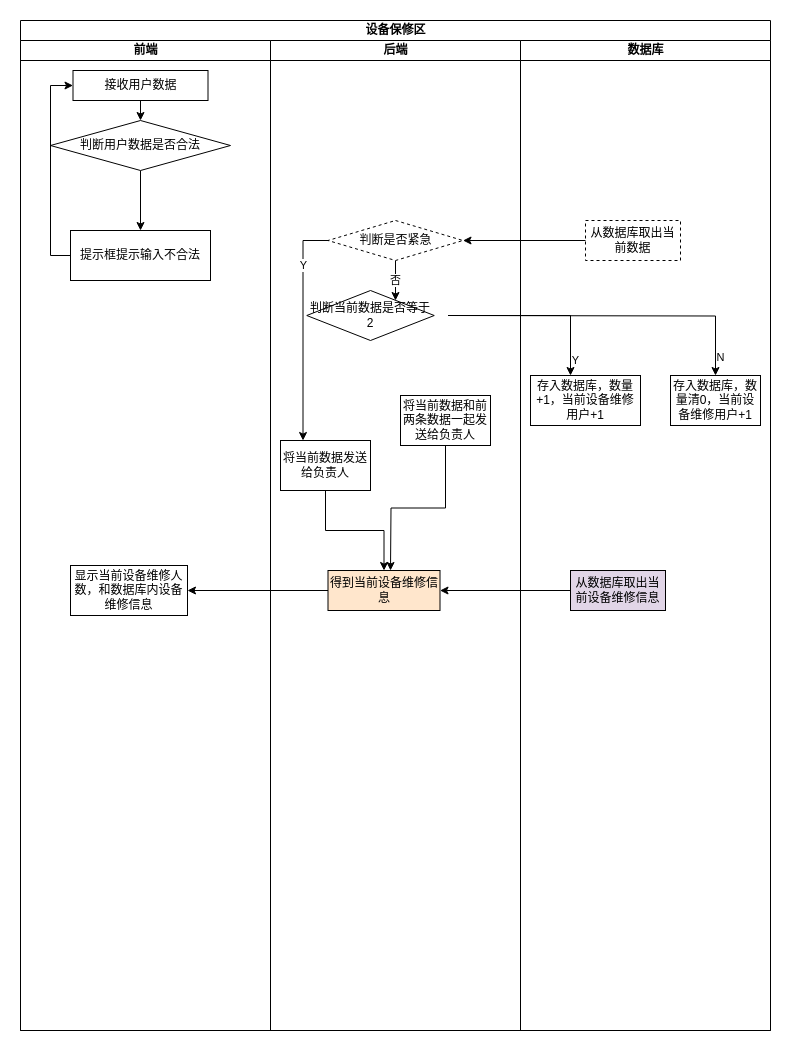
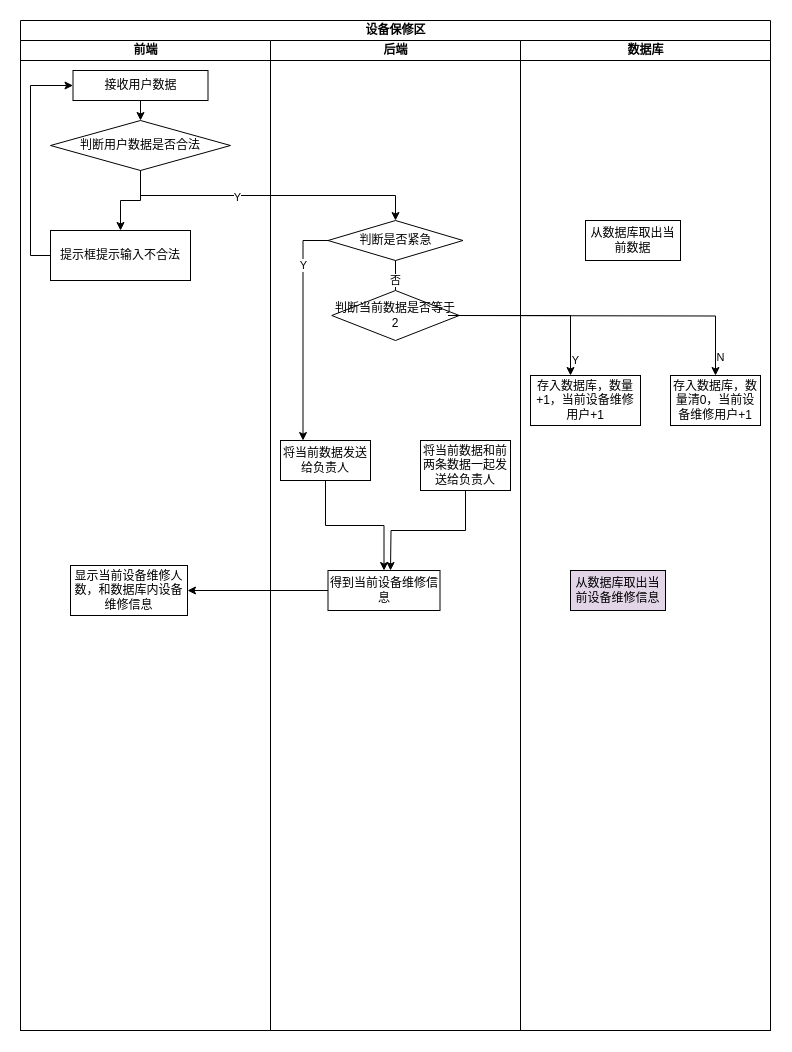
+ <mxCell id="26" style="edgeStyle=orthogonalEdgeStyle;rounded=0;orthogonalLoop=1;jettySize=auto;html=1;exitX=0.5;exitY=1;exitDx=0;exitDy=0;entryX=0.5;entryY=0;entryDx=0;entryDy=0;" edge="1" parent="2" source="7" target="15"><mxGeometry relative="1" as="geometry" /></mxCell>
+ <mxCell id="27" value="Y" style="edgeLabel;html=1;align=center;verticalAlign=middle;resizable=0;points=[];" vertex="1" connectable="0" parent="26"><mxGeometry x="-0.207" y="-1" relative="1" as="geometry"><mxPoint as="offset" /></mxGeometry></mxCell>
- <mxCell id="15" value="判断是否紧急" style="rhombus;whiteSpace=wrap;html=1;dashed=1;" vertex="1" parent="11"><mxGeometry x="57.5" y="180" width="135" height="40" as="geometry" /></mxCell>
+ <mxCell id="15" value="判断是否紧急" style="rhombus;whiteSpace=wrap;html=1;" vertex="1" parent="11"><mxGeometry x="57.5" y="180" width="135" height="40" as="geometry" /></mxCell>
- <mxCell id="32" style="edgeStyle=orthogonalEdgeStyle;rounded=0;orthogonalLoop=1;jettySize=auto;html=1;exitX=0;exitY=0.5;exitDx=0;exitDy=0;" edge="1" parent="2" source="24" target="15"><mxGeometry relative="1" as="geometry" /></mxCell>
- <mxCell id="24" value="从数据库取出当前数据" style="rounded=0;whiteSpace=wrap;html=1;dashed=1;" vertex="1" parent="21"><mxGeometry x="65" y="180" width="95" height="40" as="geometry" /></mxCell>
+ <mxCell id="24" value="从数据库取出当前数据" style="rounded=0;whiteSpace=wrap;html=1;" vertex="1" parent="21"><mxGeometry x="65" y="180" width="95" height="40" as="geometry" /></mxCell>
- <mxCell id="9" value="提示框提示输入不合法" style="rounded=0;whiteSpace=wrap;html=1;" vertex="1" parent="3"><mxGeometry x="50" y="190" width="140" height="50" as="geometry" /></mxCell>
+ <mxCell id="9" value="提示框提示输入不合法" style="rounded=0;whiteSpace=wrap;html=1;" vertex="1" parent="3"><mxGeometry x="30" y="190" width="140" height="50" as="geometry" /></mxCell>
- <mxCell id="20" value="&lt;span&gt;判断当前数据是否等于2&lt;/span&gt;" style="rhombus;whiteSpace=wrap;html=1;" vertex="1" parent="11"><mxGeometry x="36.25" y="250" width="127.5" height="50" as="geometry" /></mxCell>
+ <mxCell id="20" value="&lt;span&gt;判断当前数据是否等于2&lt;/span&gt;" style="rhombus;whiteSpace=wrap;html=1;" vertex="1" parent="11"><mxGeometry x="61.25" y="250" width="127.5" height="50" as="geometry" /></mxCell>
- <mxCell id="16" value="将当前数据和前两条数据一起发送给负责人" style="rounded=0;whiteSpace=wrap;html=1;" vertex="1" parent="11"><mxGeometry x="130" y="355" width="90" height="50" as="geometry" /></mxCell>
+ <mxCell id="16" value="将当前数据和前两条数据一起发送给负责人" style="rounded=0;whiteSpace=wrap;html=1;" vertex="1" parent="11"><mxGeometry x="150" y="400" width="90" height="50" as="geometry" /></mxCell>
- <mxCell id="18" value="将当前数据发送给负责人" style="rounded=0;whiteSpace=wrap;html=1;" vertex="1" parent="11"><mxGeometry x="10" y="400" width="90" height="50" as="geometry" /></mxCell>
+ <mxCell id="18" value="将当前数据发送给负责人" style="rounded=0;whiteSpace=wrap;html=1;" vertex="1" parent="11"><mxGeometry x="10" y="400" width="90" height="40" as="geometry" /></mxCell>
- <mxCell id="19" value="得到当前设备维修信息" style="rounded=0;whiteSpace=wrap;html=1;fillColor=#ffe6cc;" vertex="1" parent="11"><mxGeometry x="57.5" y="530" width="112" height="40" as="geometry" /></mxCell>
+ <mxCell id="19" value="得到当前设备维修信息" style="rounded=0;whiteSpace=wrap;html=1;" vertex="1" parent="11"><mxGeometry x="57.5" y="530" width="112" height="40" as="geometry" /></mxCell>
- <mxCell id="33" style="edgeStyle=orthogonalEdgeStyle;rounded=0;orthogonalLoop=1;jettySize=auto;html=1;exitX=0;exitY=0.5;exitDx=0;exitDy=0;entryX=1;entryY=0.5;entryDx=0;entryDy=0;" edge="1" parent="2" source="25" target="19"><mxGeometry relative="1" as="geometry" /></mxCell>
